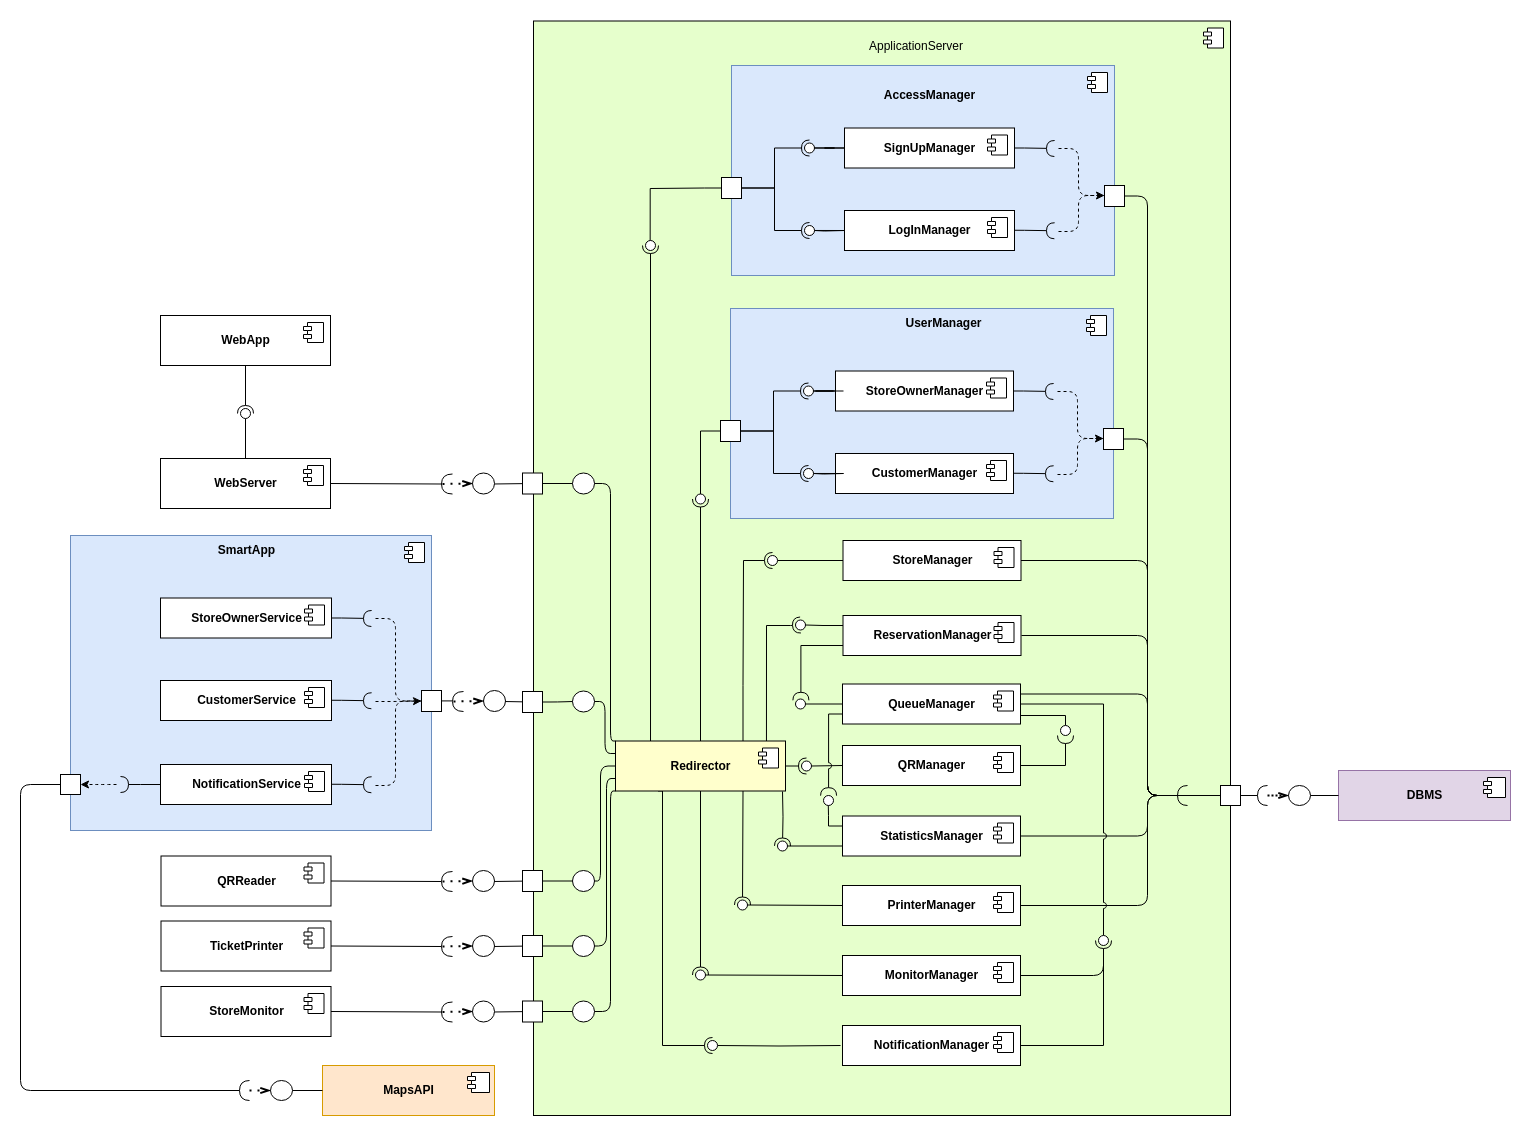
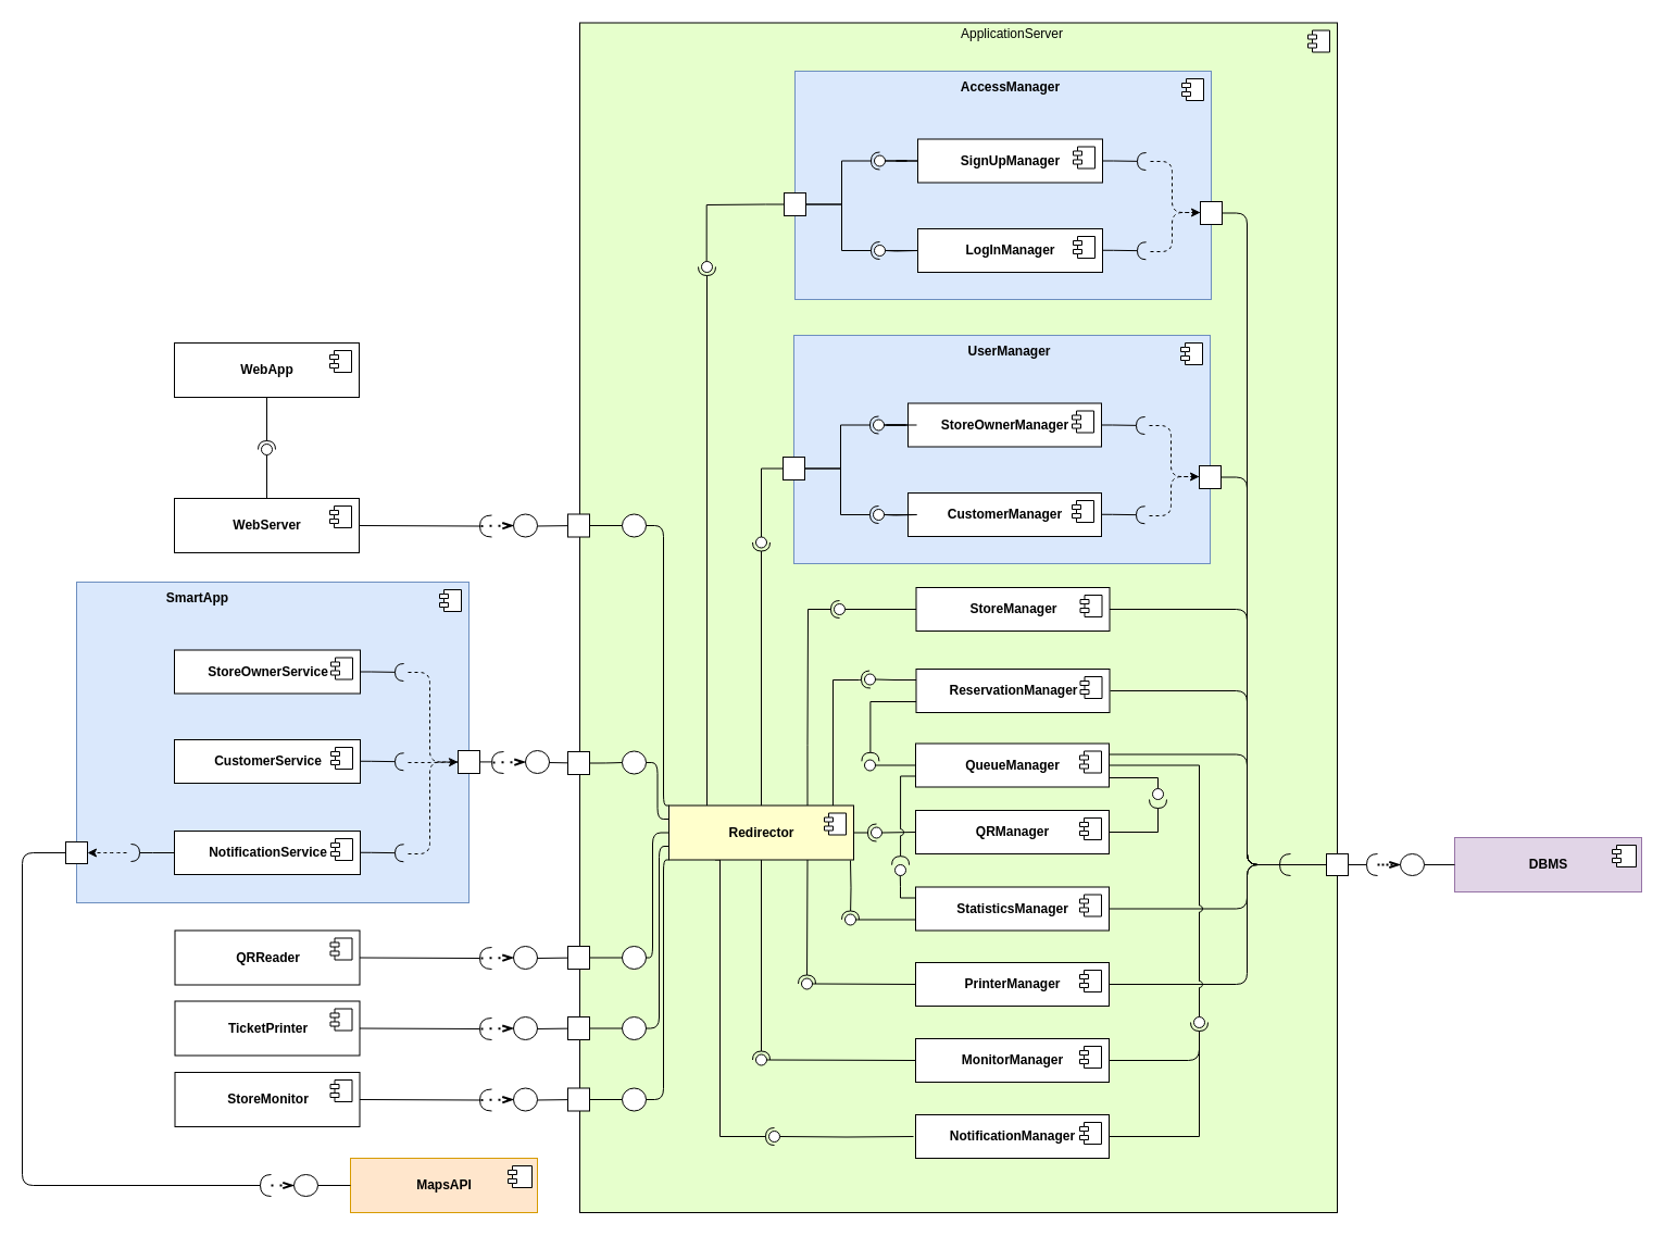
- <mxCell id="6" value="ApplicationServer" style="text;html=1;strokeColor=none;fillColor=none;align=center;verticalAlign=middle;whiteSpace=wrap;rounded=0;" vertex="1" parent="1"><mxGeometry x="856" y="35.5" width="120" height="20" as="geometry" /></mxCell>
+ <mxCell id="6" value="ApplicationServer" style="text;html=1;strokeColor=none;fillColor=none;align=center;verticalAlign=middle;whiteSpace=wrap;rounded=0;" vertex="1" parent="1"><mxGeometry x="871" y="20.5" width="120" height="20" as="geometry" /></mxCell>
- <mxCell id="130" value="&lt;b&gt;AccessManager&lt;br&gt;&lt;/b&gt;" style="text;html=1;align=center;verticalAlign=middle;resizable=0;points=[];autosize=1;" vertex="1" parent="1"><mxGeometry x="874" y="85" width="110" height="20" as="geometry" /></mxCell>
+ <mxCell id="130" value="&lt;b&gt;AccessManager&lt;br&gt;&lt;/b&gt;" style="text;html=1;align=center;verticalAlign=middle;resizable=0;points=[];autosize=1;" vertex="1" parent="1"><mxGeometry x="874" y="70" width="110" height="20" as="geometry" /></mxCell>
- <mxCell id="152" value="&lt;b&gt;UserManager&lt;br&gt;&lt;/b&gt;" style="text;html=1;align=center;verticalAlign=middle;resizable=0;points=[];autosize=1;" vertex="1" parent="1"><mxGeometry x="898" y="313" width="90" height="20" as="geometry" /></mxCell>
+ <mxCell id="152" value="&lt;b&gt;UserManager&lt;br&gt;&lt;/b&gt;" style="text;html=1;align=center;verticalAlign=middle;resizable=0;points=[];autosize=1;" vertex="1" parent="1"><mxGeometry x="883" y="313" width="90" height="20" as="geometry" /></mxCell>
- <mxCell id="174" value="&lt;b&gt;SmartApp&lt;/b&gt;" style="text;html=1;align=center;verticalAlign=middle;resizable=0;points=[];autosize=1;" vertex="1" parent="1"><mxGeometry x="211" y="540" width="70" height="20" as="geometry" /></mxCell>
+ <mxCell id="174" value="&lt;b&gt;SmartApp&lt;/b&gt;" style="text;html=1;align=center;verticalAlign=middle;resizable=0;points=[];autosize=1;" vertex="1" parent="1"><mxGeometry x="146" y="540" width="70" height="20" as="geometry" /></mxCell>
